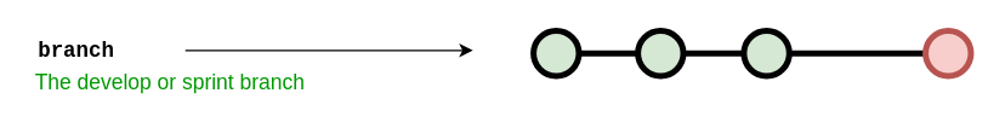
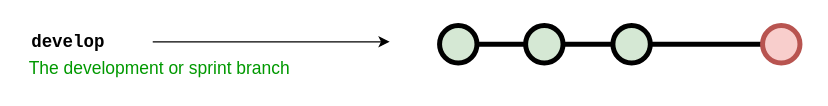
- <mxCell id="9" value="branch" style="text;html=1;strokeColor=none;fillColor=none;align=left;verticalAlign=middle;whiteSpace=wrap;overflow=hidden;fontSize=14;fontStyle=1;fontFamily=Courier New;" vertex="1" parent="1"><mxGeometry x="22" y="23" width="91" height="20" as="geometry" /></mxCell>
+ <mxCell id="9" value="develop" style="text;html=1;strokeColor=none;fillColor=none;align=left;verticalAlign=middle;whiteSpace=wrap;overflow=hidden;fontSize=14;fontStyle=1;fontFamily=Courier New;" vertex="1" parent="1"><mxGeometry x="22" y="23" width="91" height="20" as="geometry" /></mxCell>
- <mxCell id="10" value="The develop or sprint branch" style="text;html=1;strokeColor=none;fillColor=none;align=left;verticalAlign=middle;whiteSpace=wrap;overflow=hidden;fontSize=14;fontStyle=0;fontColor=#009900;" vertex="1" parent="1"><mxGeometry x="20" y="43" width="240" height="20" as="geometry" /></mxCell>
+ <mxCell id="10" value="The development or sprint branch" style="text;html=1;strokeColor=none;fillColor=none;align=left;verticalAlign=middle;whiteSpace=wrap;overflow=hidden;fontSize=14;fontStyle=0;fontColor=#009900;" vertex="1" parent="1"><mxGeometry x="20" y="43" width="240" height="20" as="geometry" /></mxCell>
